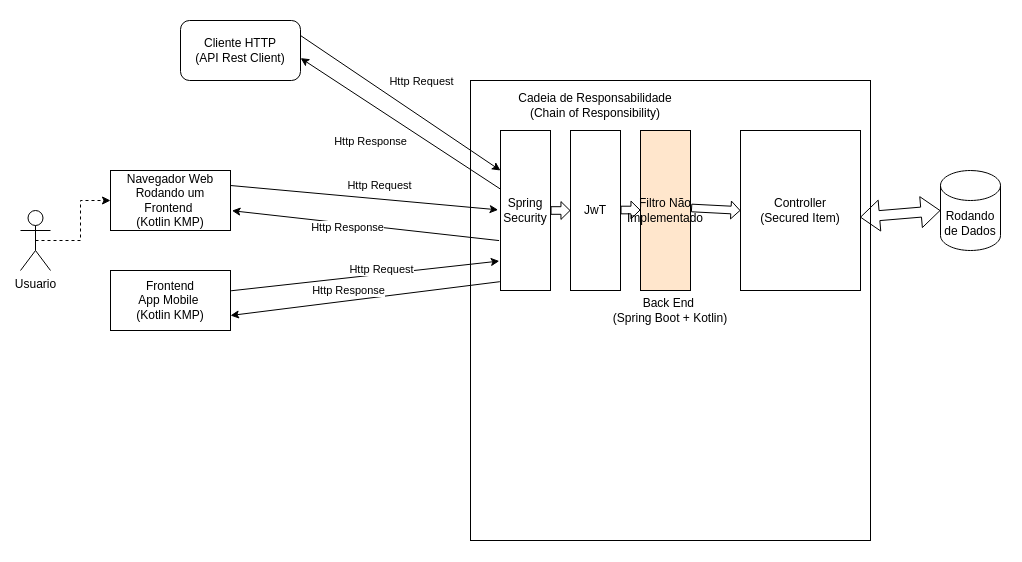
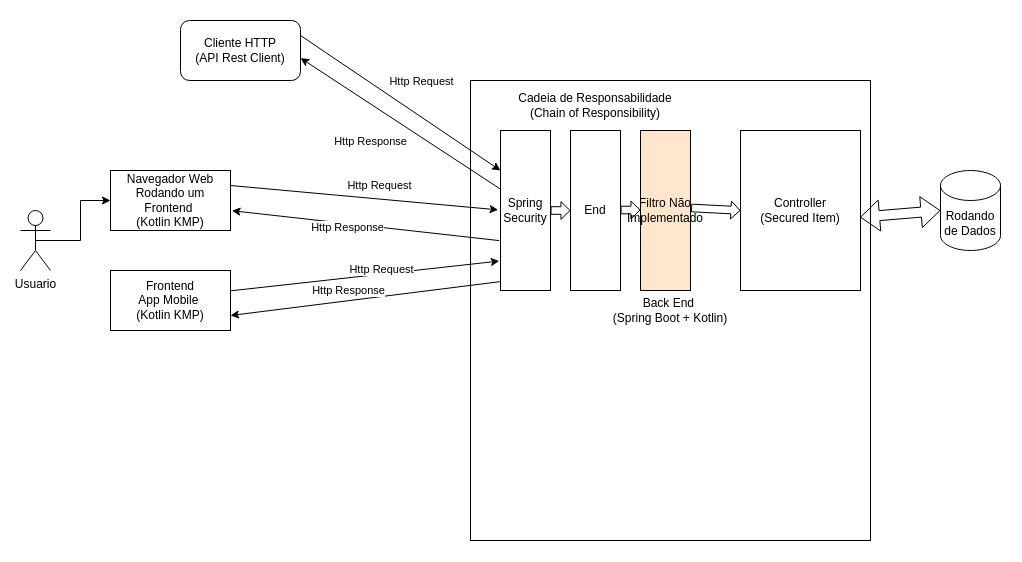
- <mxCell id="24" value="JwT" style="rounded=0;whiteSpace=wrap;html=1;" vertex="1" parent="1"><mxGeometry x="570" y="130" width="50" height="160" as="geometry" /></mxCell>
+ <mxCell id="24" value="End" style="rounded=0;whiteSpace=wrap;html=1;" vertex="1" parent="1"><mxGeometry x="570" y="130" width="50" height="160" as="geometry" /></mxCell>
- <mxCell id="4" style="edgeStyle=orthogonalEdgeStyle;rounded=0;orthogonalLoop=1;jettySize=auto;html=1;exitX=0.5;exitY=0.5;exitDx=0;exitDy=0;exitPerimeter=0;dashed=1;" edge="1" parent="1" source="5" target="13"><mxGeometry relative="1" as="geometry" /></mxCell>
+ <mxCell id="4" style="edgeStyle=orthogonalEdgeStyle;rounded=0;orthogonalLoop=1;jettySize=auto;html=1;exitX=0.5;exitY=0.5;exitDx=0;exitDy=0;exitPerimeter=0;" edge="1" parent="1" source="5" target="13"><mxGeometry relative="1" as="geometry" /></mxCell>
